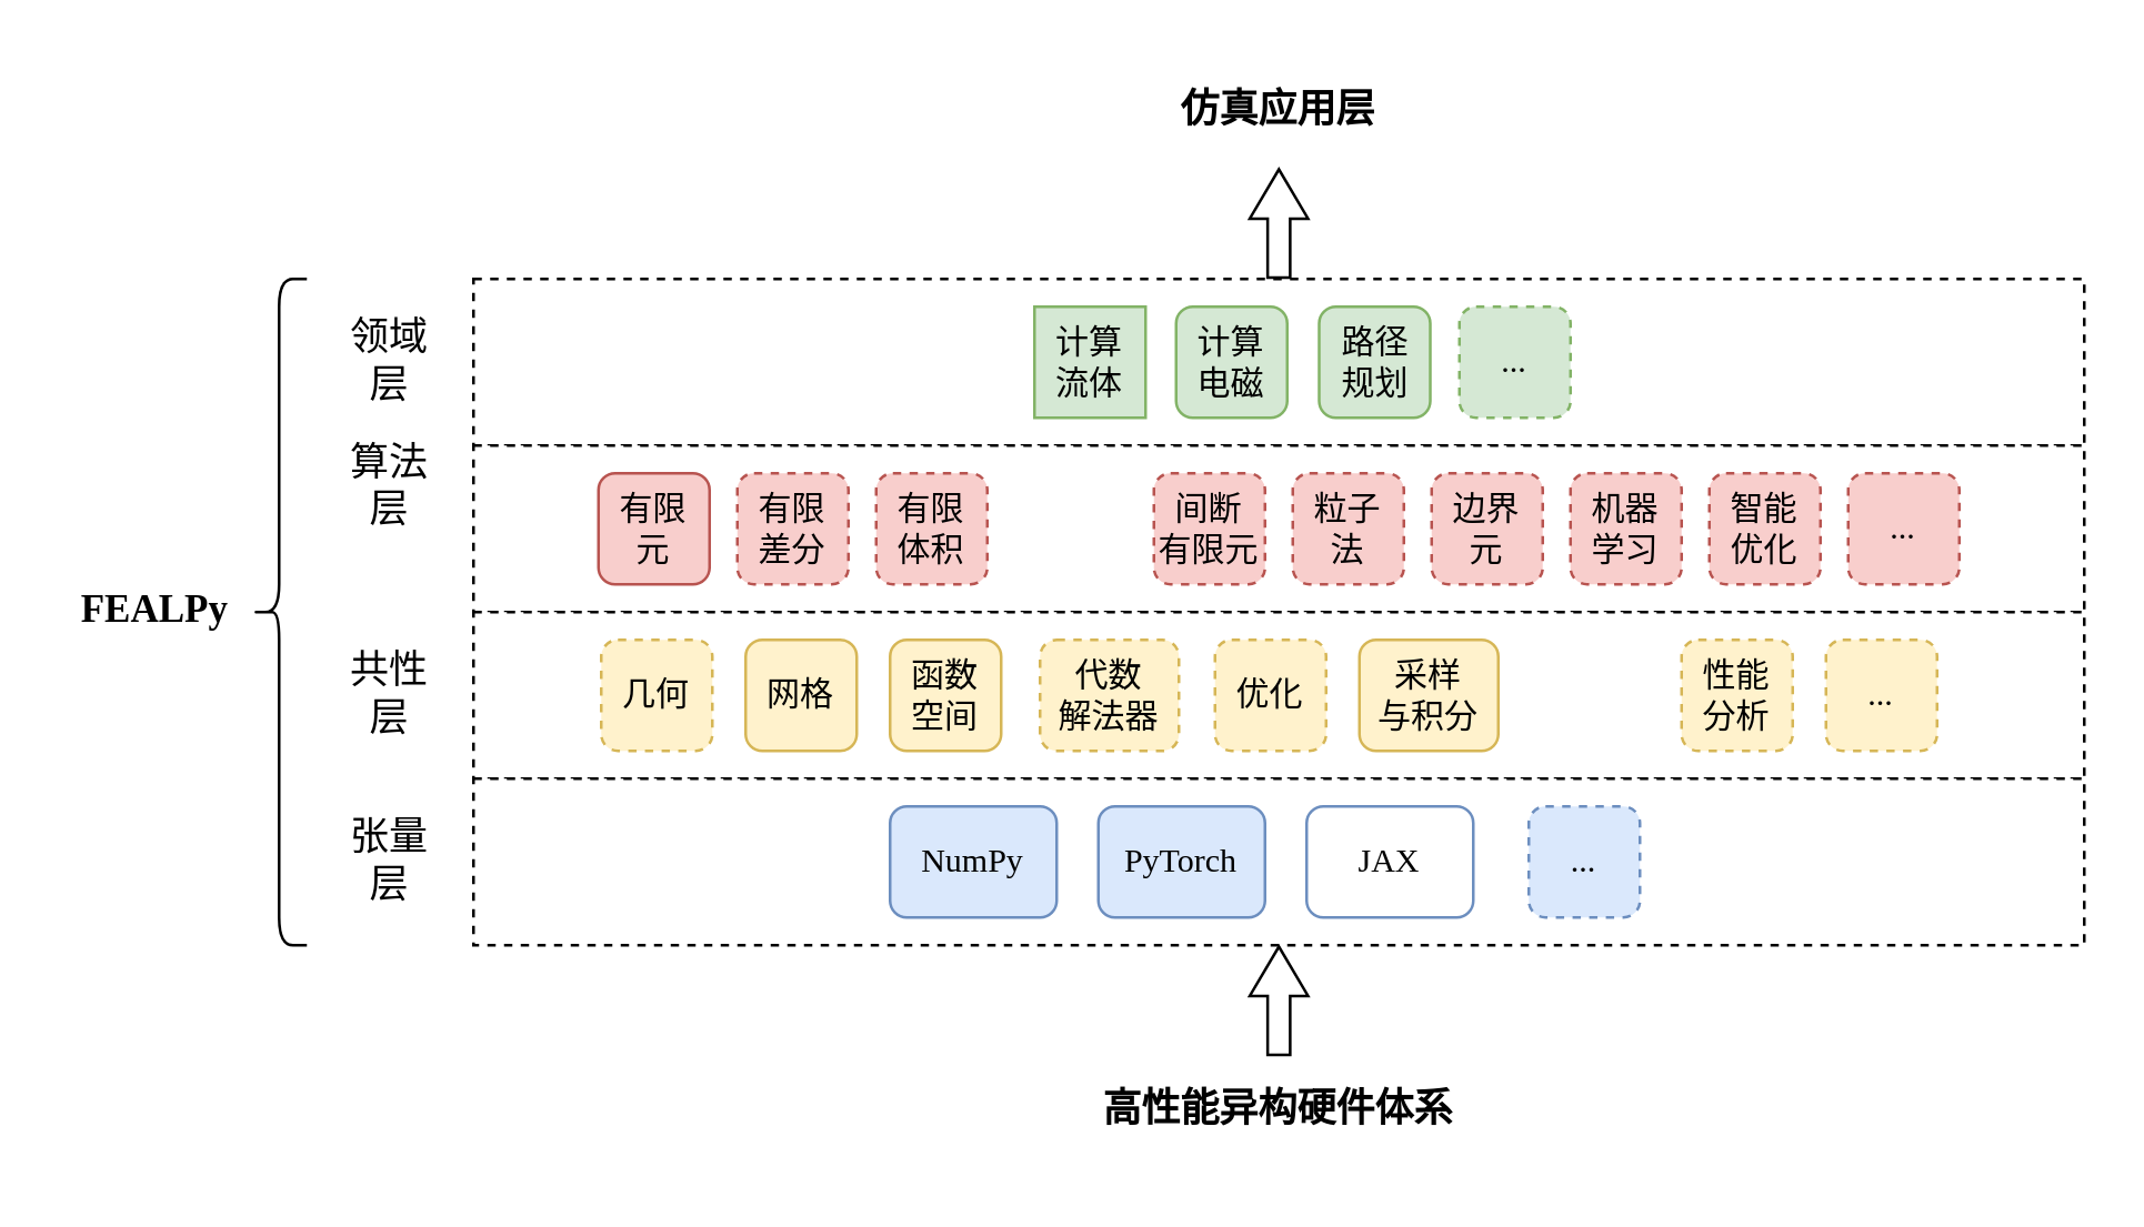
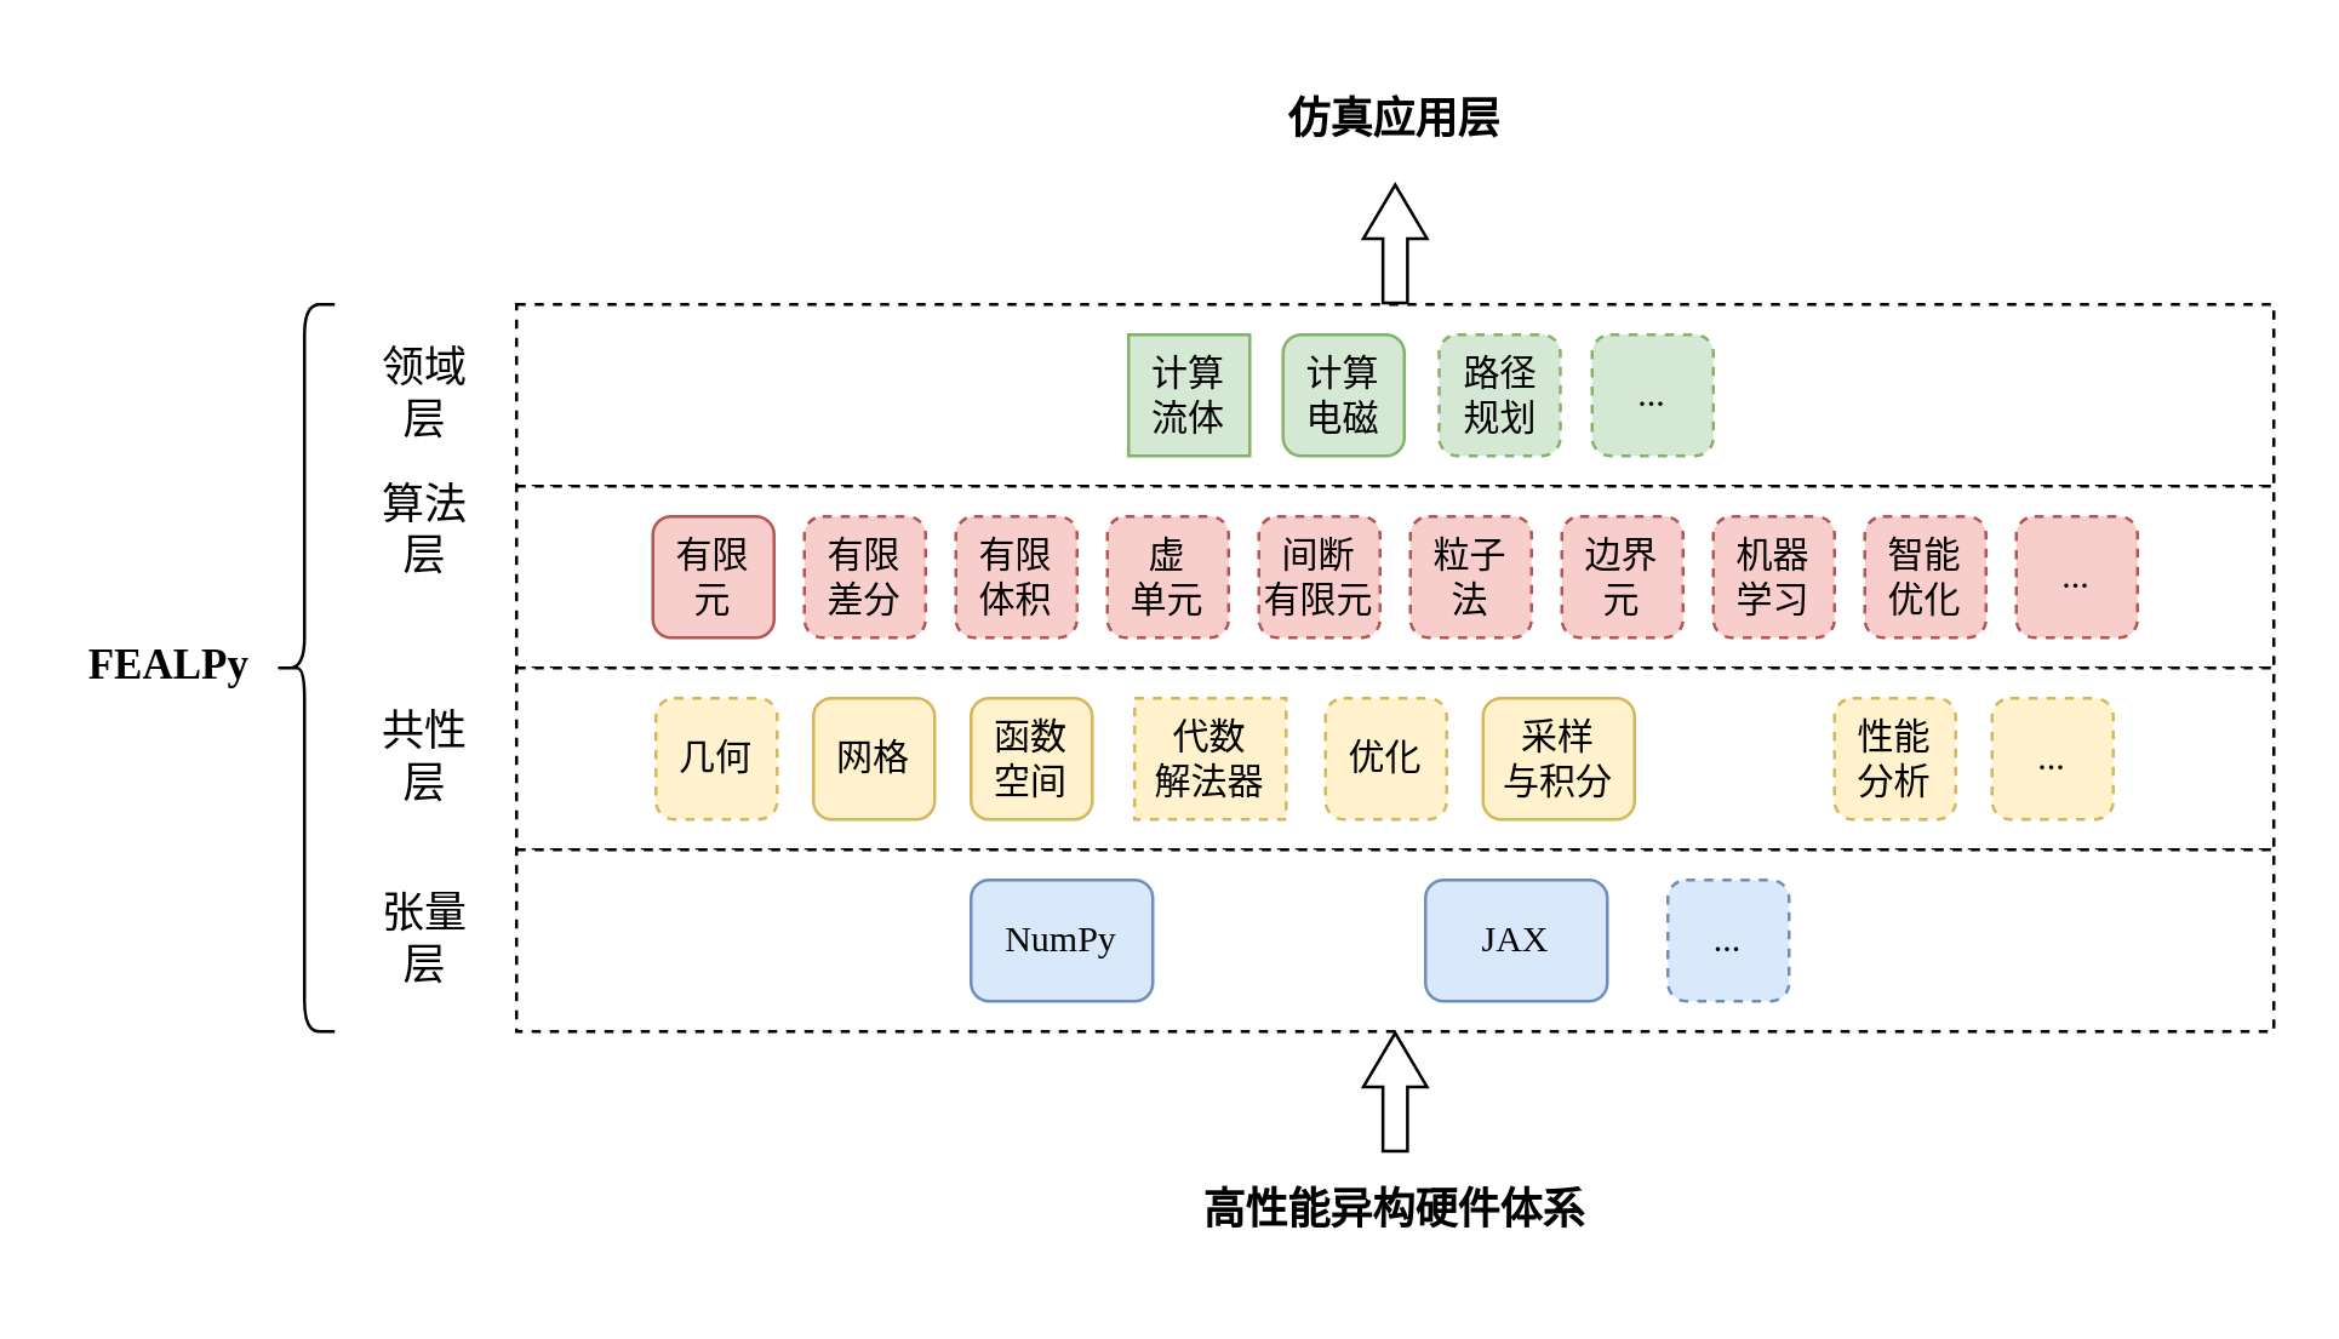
- <mxCell id="40" value="路径&lt;div&gt;规划&lt;/div&gt;" style="rounded=1;whiteSpace=wrap;html=1;fillColor=#d5e8d4;strokeColor=#82b366;fontFamily=Times New Roman;" parent="1" vertex="1"><mxGeometry x="474.5" y="110" width="40" height="40" as="geometry" /></mxCell>
+ <mxCell id="40" value="路径&lt;div&gt;规划&lt;/div&gt;" style="rounded=1;whiteSpace=wrap;html=1;fillColor=#d5e8d4;strokeColor=#82b366;fontFamily=Times New Roman;dashed=1;" parent="1" vertex="1"><mxGeometry x="474.5" y="110" width="40" height="40" as="geometry" /></mxCell>
+ <mxCell id="17" value="虚&lt;div&gt;单元&lt;/div&gt;" style="rounded=1;whiteSpace=wrap;html=1;fillColor=#f8cecc;strokeColor=#b85450;fontFamily=Times New Roman;dashed=1;" parent="1" vertex="1"><mxGeometry x="365" y="170" width="40" height="40" as="geometry" /></mxCell>
- <mxCell id="11" value="代数&lt;div&gt;解法器&lt;/div&gt;" style="rounded=1;whiteSpace=wrap;html=1;fillColor=#fff2cc;strokeColor=#d6b656;fontFamily=Times New Roman;dashed=1;" parent="1" vertex="1"><mxGeometry x="374" y="230" width="50" height="40" as="geometry" /></mxCell>
+ <mxCell id="11" value="代数&lt;div&gt;解法器&lt;/div&gt;" style="whiteSpace=wrap;html=1;fillColor=#fff2cc;strokeColor=#d6b656;fontFamily=Times New Roman;dashed=1;rounded=0;" parent="1" vertex="1"><mxGeometry x="374" y="230" width="50" height="40" as="geometry" /></mxCell>
- <mxCell id="7" value="PyTorch" style="rounded=1;whiteSpace=wrap;html=1;fillColor=#dae8fc;strokeColor=#6c8ebf;fontFamily=Times New Roman;fontSize=12;" parent="1" vertex="1"><mxGeometry x="395" y="290" width="60" height="40" as="geometry" /></mxCell>
- <mxCell id="39" value="JAX" style="rounded=1;whiteSpace=wrap;html=1;fillColor=#ffffff;strokeColor=#6c8ebf;fontFamily=Times New Roman;fontSize=12;" parent="1" vertex="1"><mxGeometry x="470" y="290" width="60" height="40" as="geometry" /></mxCell>
+ <mxCell id="39" value="JAX" style="rounded=1;whiteSpace=wrap;html=1;fillColor=#dae8fc;strokeColor=#6c8ebf;fontFamily=Times New Roman;fontSize=12;" parent="1" vertex="1"><mxGeometry x="470" y="290" width="60" height="40" as="geometry" /></mxCell>
